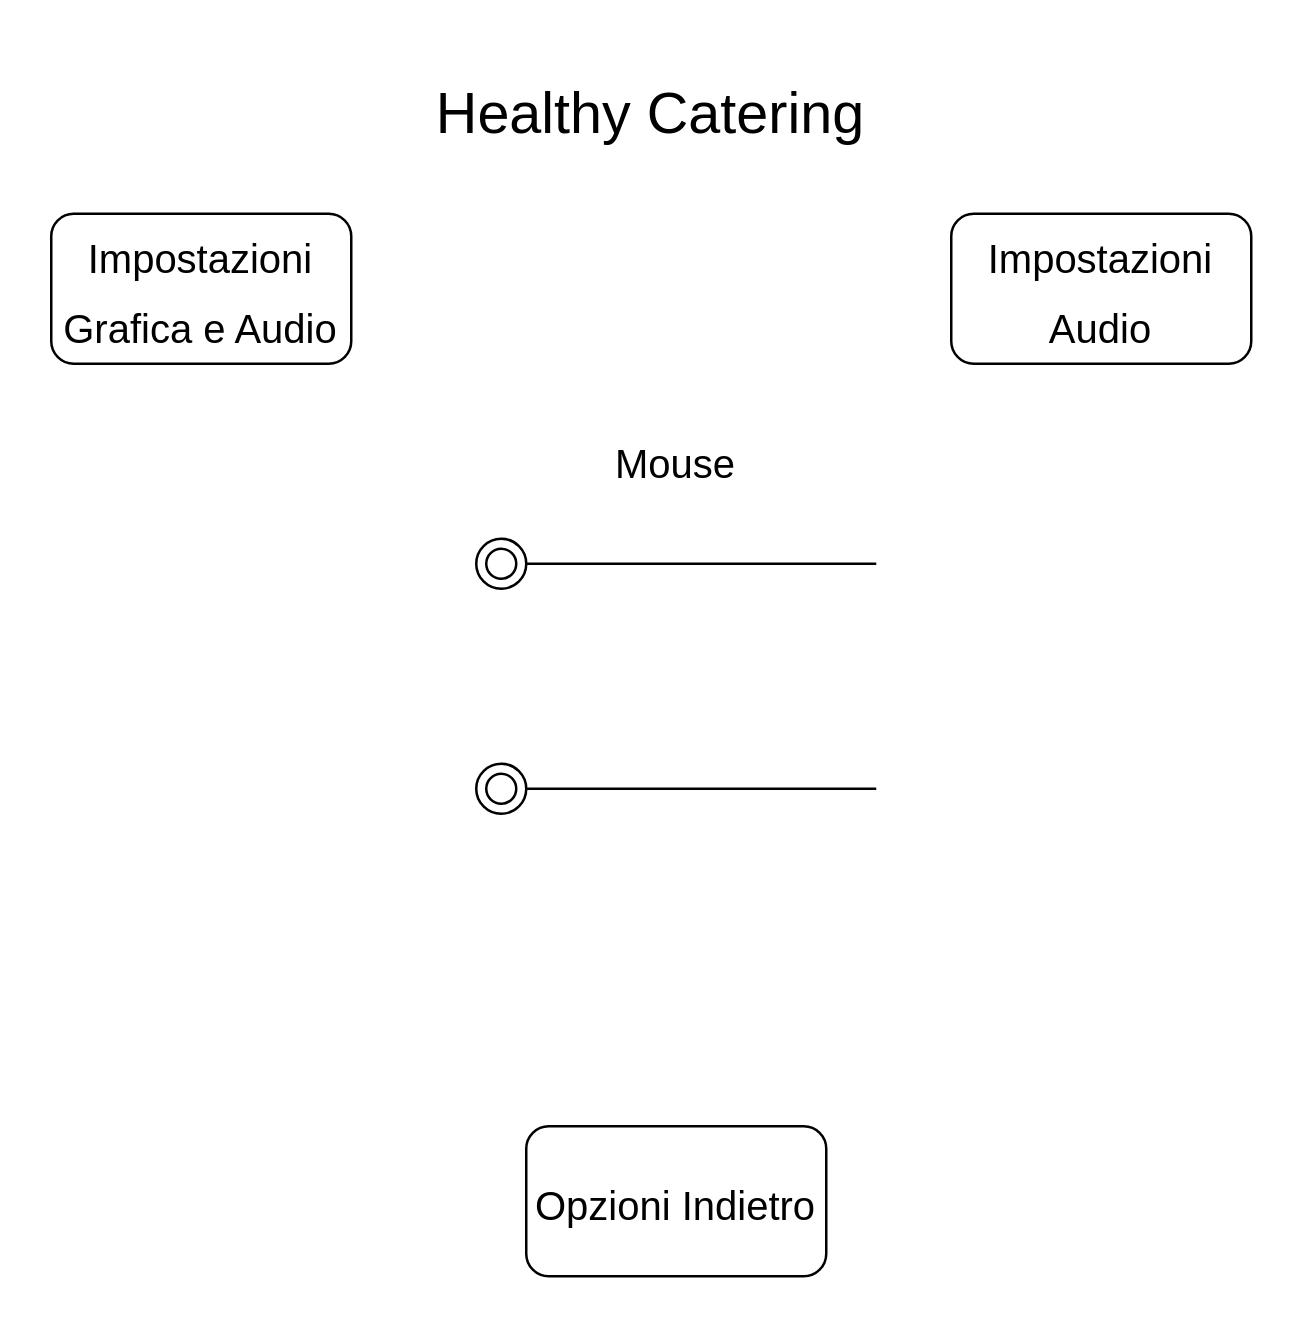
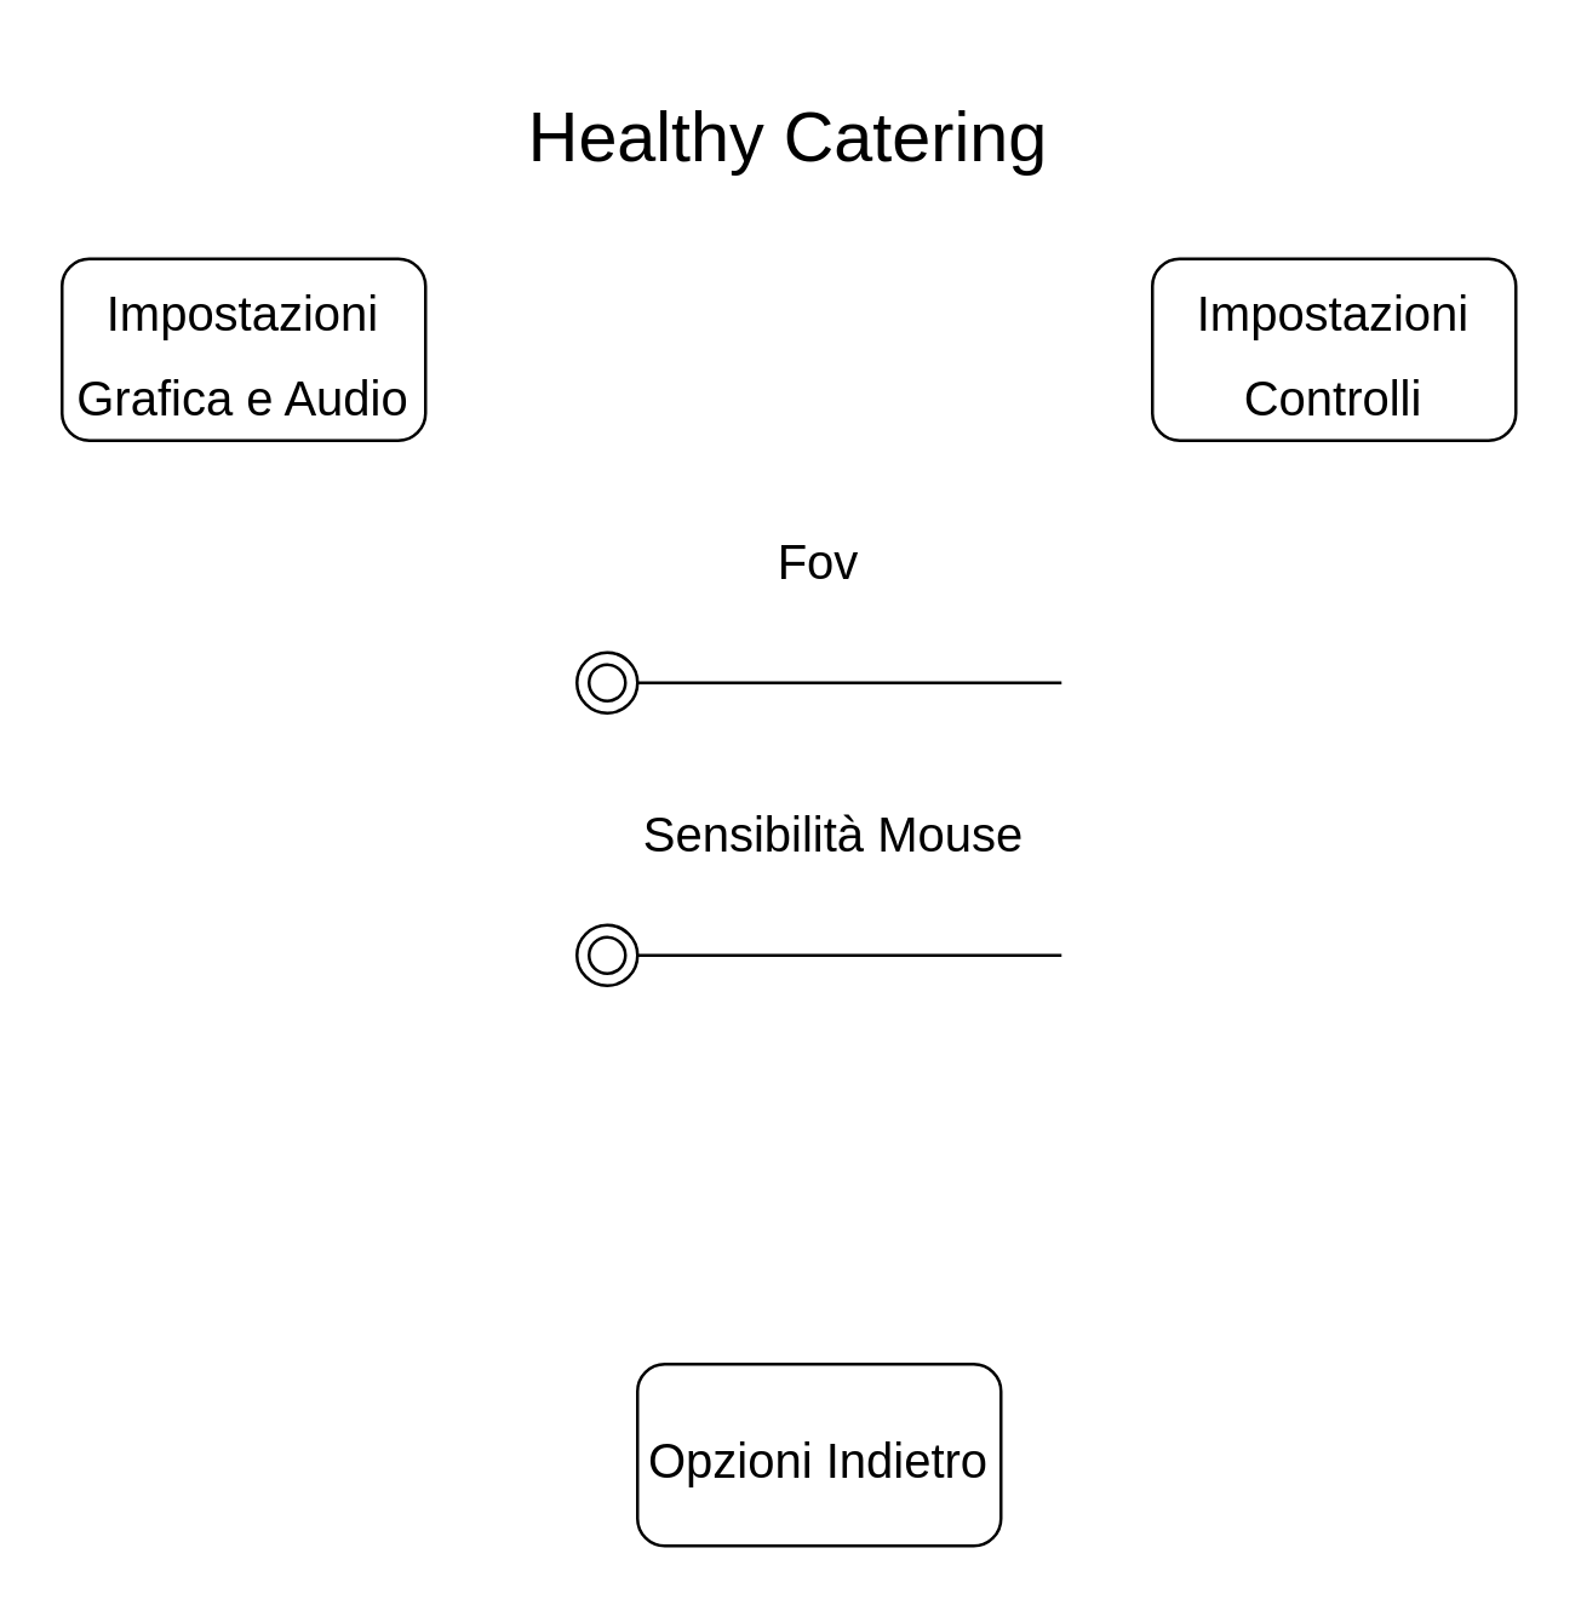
- <mxCell id="4" value="&lt;font style=&quot;font-size: 16px&quot;&gt;Impostazioni Audio&lt;/font&gt;" style="rounded=1;whiteSpace=wrap;html=1;fontSize=23;" parent="1" vertex="1"><mxGeometry x="380" y="85" width="120" height="60" as="geometry" /></mxCell>
+ <mxCell id="4" value="&lt;font style=&quot;font-size: 16px&quot;&gt;Impostazioni Controlli&lt;/font&gt;" style="rounded=1;whiteSpace=wrap;html=1;fontSize=23;" parent="1" vertex="1"><mxGeometry x="380" y="85" width="120" height="60" as="geometry" /></mxCell>
- <mxCell id="5" value="Mouse" style="text;html=1;strokeColor=none;fillColor=none;align=center;verticalAlign=middle;whiteSpace=wrap;rounded=0;fontSize=16;" parent="1" vertex="1"><mxGeometry x="210" y="170" width="120" height="30" as="geometry" /></mxCell>
+ <mxCell id="5" value="Fov" style="text;html=1;strokeColor=none;fillColor=none;align=center;verticalAlign=middle;whiteSpace=wrap;rounded=0;fontSize=16;" parent="1" vertex="1"><mxGeometry x="210" y="170" width="120" height="30" as="geometry" /></mxCell>
+ <mxCell id="8" value="Sensibilità Mouse" style="text;html=1;strokeColor=none;fillColor=none;align=center;verticalAlign=middle;whiteSpace=wrap;rounded=0;fontSize=16;" parent="1" vertex="1"><mxGeometry x="210" y="260" width="130" height="30" as="geometry" /></mxCell>
